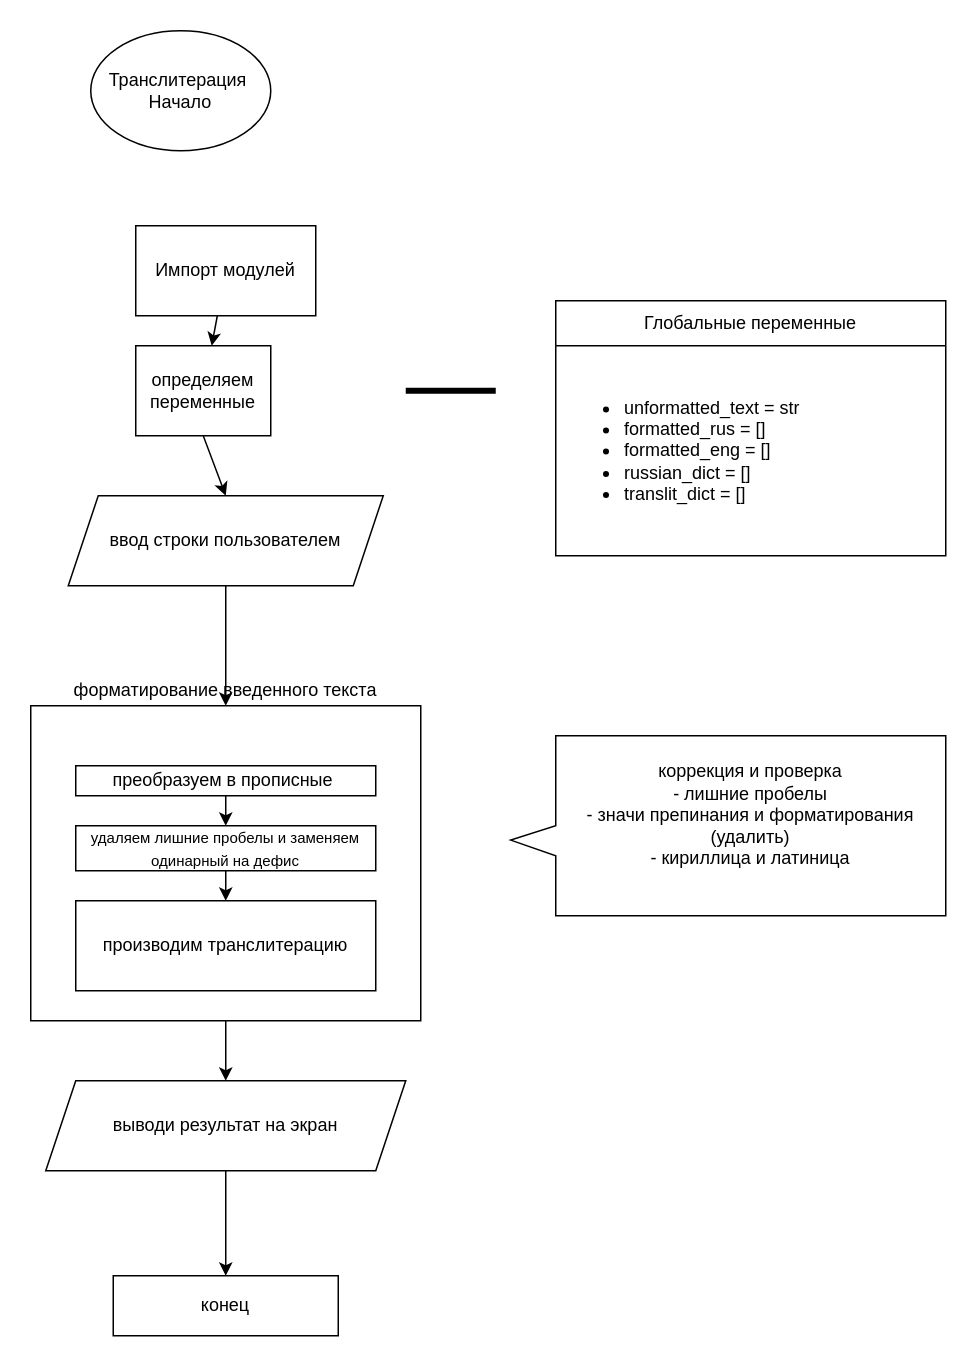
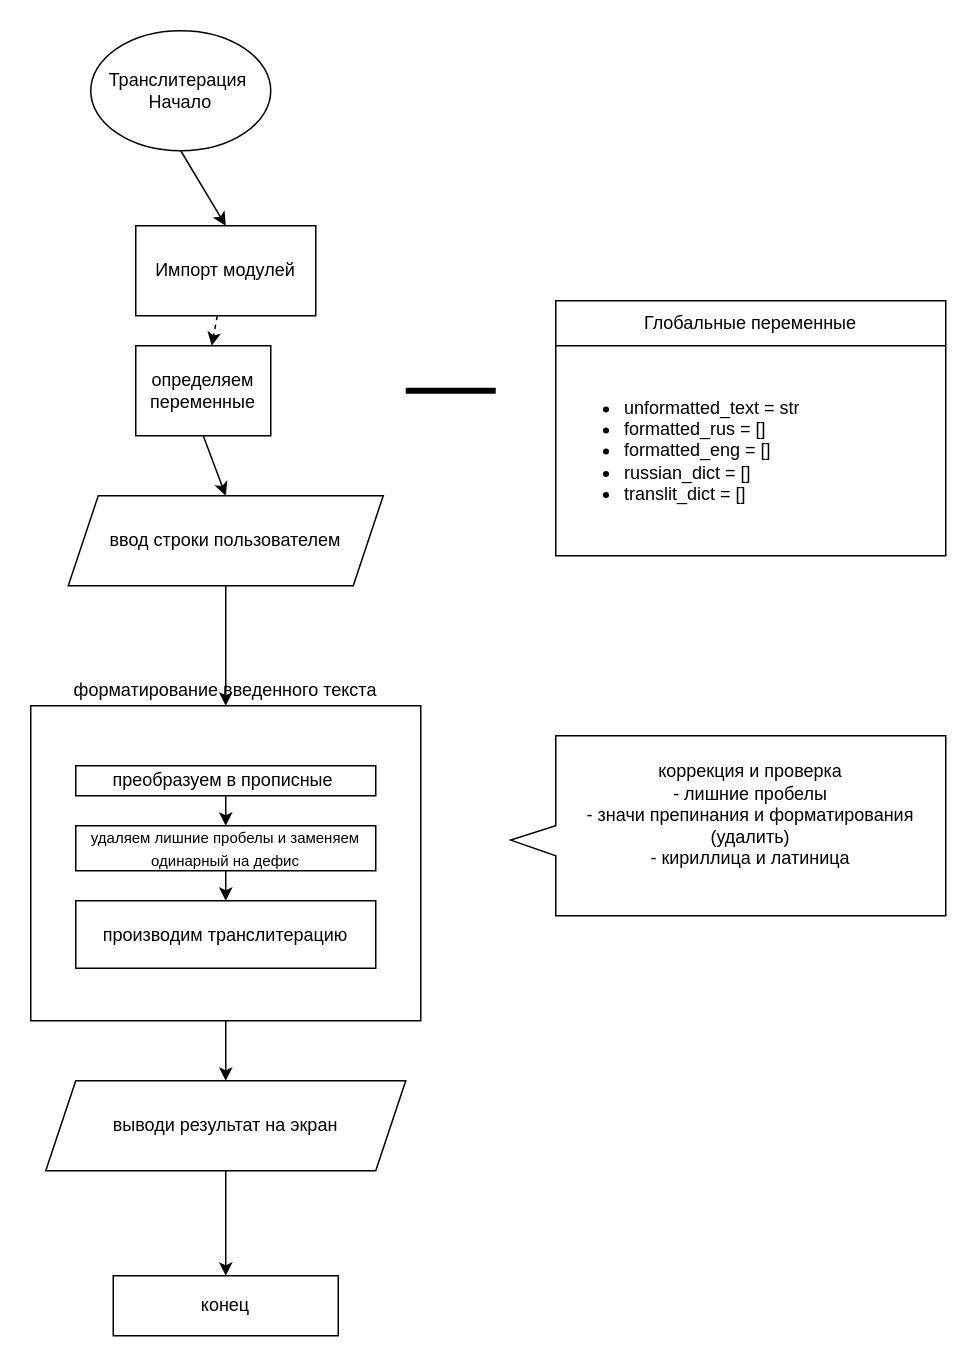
+ <mxCell id="7" value="" style="endArrow=classic;html=1;exitX=0.5;exitY=1;exitDx=0;exitDy=0;entryX=0.5;entryY=0;entryDx=0;entryDy=0;" parent="1" source="2" target="6" edge="1"><mxGeometry width="50" height="50" relative="1" as="geometry"><mxPoint x="330" y="210" as="sourcePoint" /><mxPoint x="380" y="160" as="targetPoint" /></mxGeometry></mxCell>
- <mxCell id="5" value="" style="edgeStyle=none;html=1;" parent="1" source="6" target="8" edge="1"><mxGeometry relative="1" as="geometry" /></mxCell>
+ <mxCell id="5" value="" style="edgeStyle=none;html=1;dashed=1;" parent="1" source="6" target="8" edge="1"><mxGeometry relative="1" as="geometry" /></mxCell>
- <mxCell id="20" value="производим транслитерацию" style="whiteSpace=wrap;html=1;rounded=0;" parent="1" vertex="1"><mxGeometry x="50" y="600" width="200" height="60" as="geometry" /></mxCell>
+ <mxCell id="20" value="производим транслитерацию" style="whiteSpace=wrap;html=1;rounded=0;" parent="1" vertex="1"><mxGeometry x="50" y="600" width="200" height="45" as="geometry" /></mxCell>
